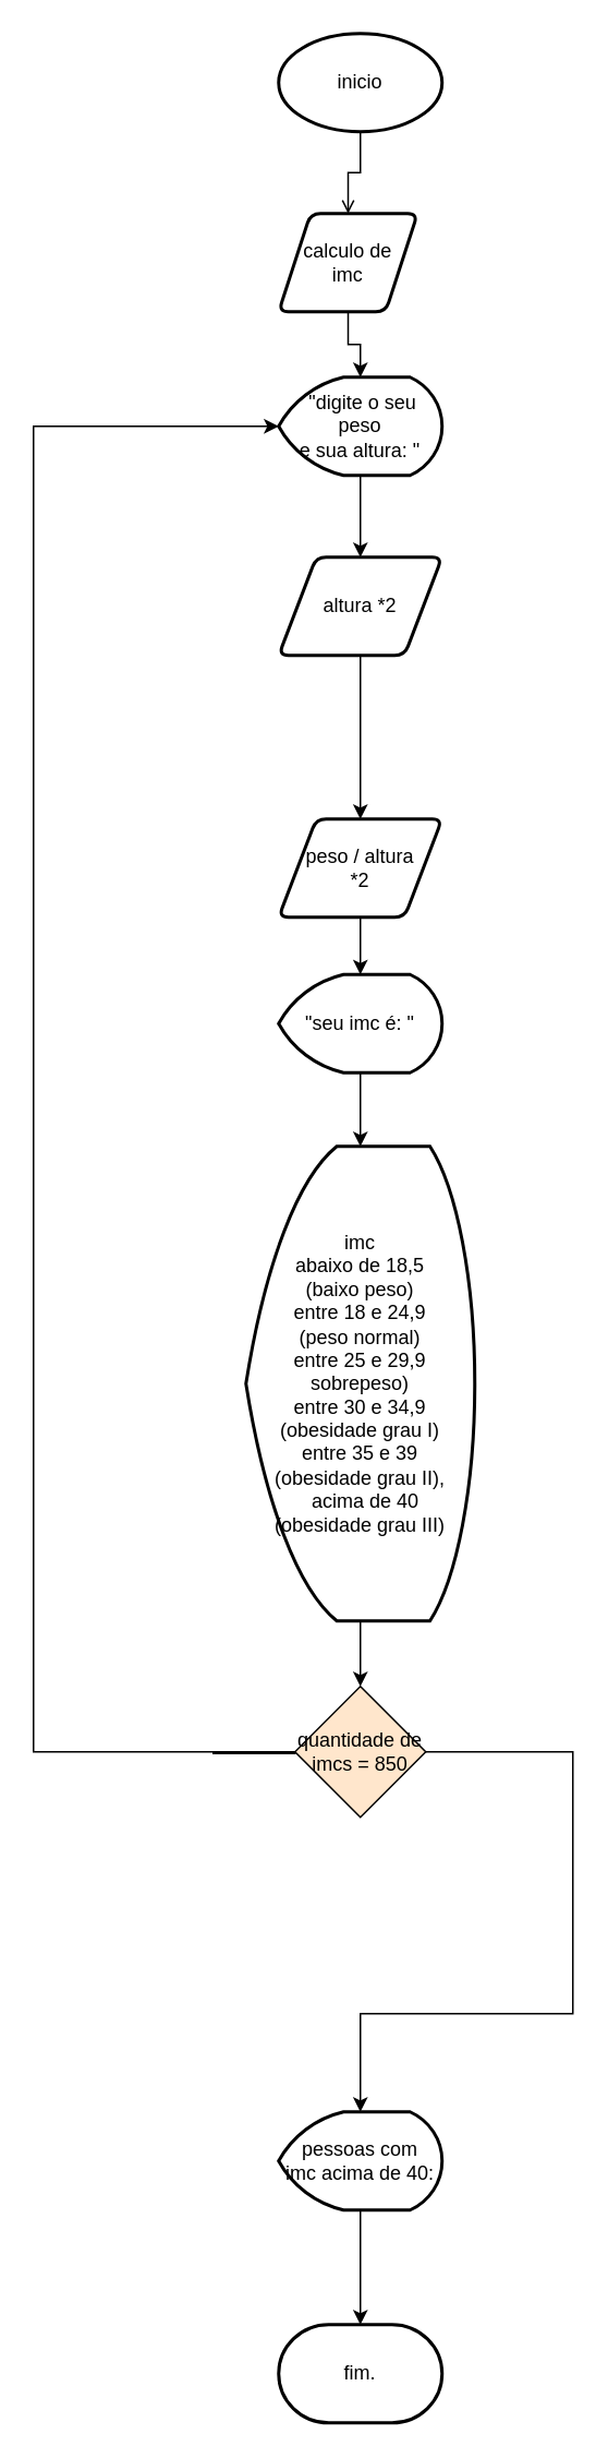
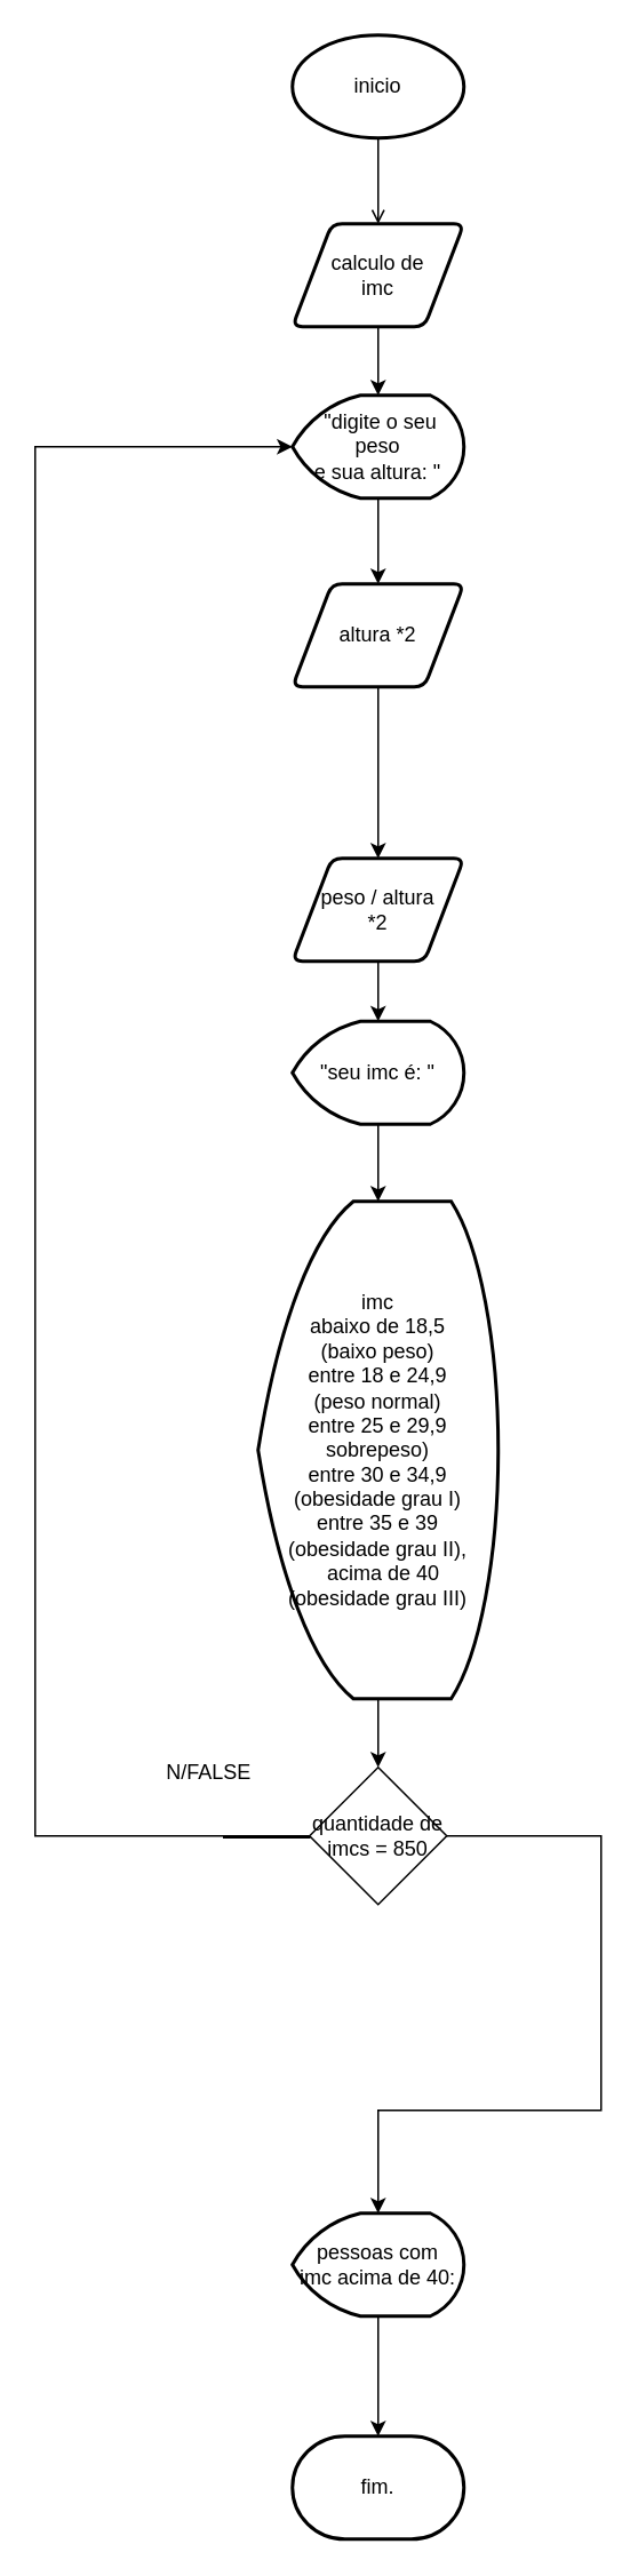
- <mxCell id="5" value="calculo de&lt;br&gt;imc" style="shape=parallelogram;html=1;strokeWidth=2;perimeter=parallelogramPerimeter;whiteSpace=wrap;rounded=1;arcSize=12;size=0.23;" vertex="1" parent="1"><mxGeometry x="170" y="130" width="85" height="60" as="geometry" /></mxCell>
+ <mxCell id="5" value="calculo de&lt;br&gt;imc" style="shape=parallelogram;html=1;strokeWidth=2;perimeter=parallelogramPerimeter;whiteSpace=wrap;rounded=1;arcSize=12;size=0.23;" vertex="1" parent="1"><mxGeometry x="170" y="130" width="100" height="60" as="geometry" /></mxCell>
+ <mxCell id="21" value="N/FALSE" style="text;html=1;align=center;verticalAlign=middle;resizable=0;points=[];autosize=1;strokeColor=none;fillColor=none;" vertex="1" parent="1"><mxGeometry x="86" y="1018" width="70" height="30" as="geometry" /></mxCell>
- <mxCell id="18" value="quantidade de imcs = 850" style="rhombus;whiteSpace=wrap;html=1;fillColor=#ffe6cc;" vertex="1" parent="1"><mxGeometry x="180" y="1030" width="80" height="80" as="geometry" /></mxCell>
+ <mxCell id="18" value="quantidade de imcs = 850" style="rhombus;whiteSpace=wrap;html=1;" vertex="1" parent="1"><mxGeometry x="180" y="1030" width="80" height="80" as="geometry" /></mxCell>
